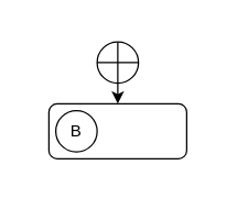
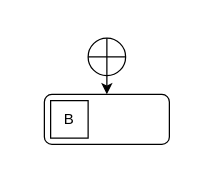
- <mxCell id="4" value="B" style="ellipse;whiteSpace=wrap;html=1;aspect=fixed;" vertex="1" parent="1"><mxGeometry x="40" y="80" width="30" height="30" as="geometry" /></mxCell>
+ <mxCell id="4" value="B" style="whiteSpace=wrap;html=1;aspect=fixed;rounded=0;" vertex="1" parent="1"><mxGeometry x="40" y="80" width="30" height="30" as="geometry" /></mxCell>
